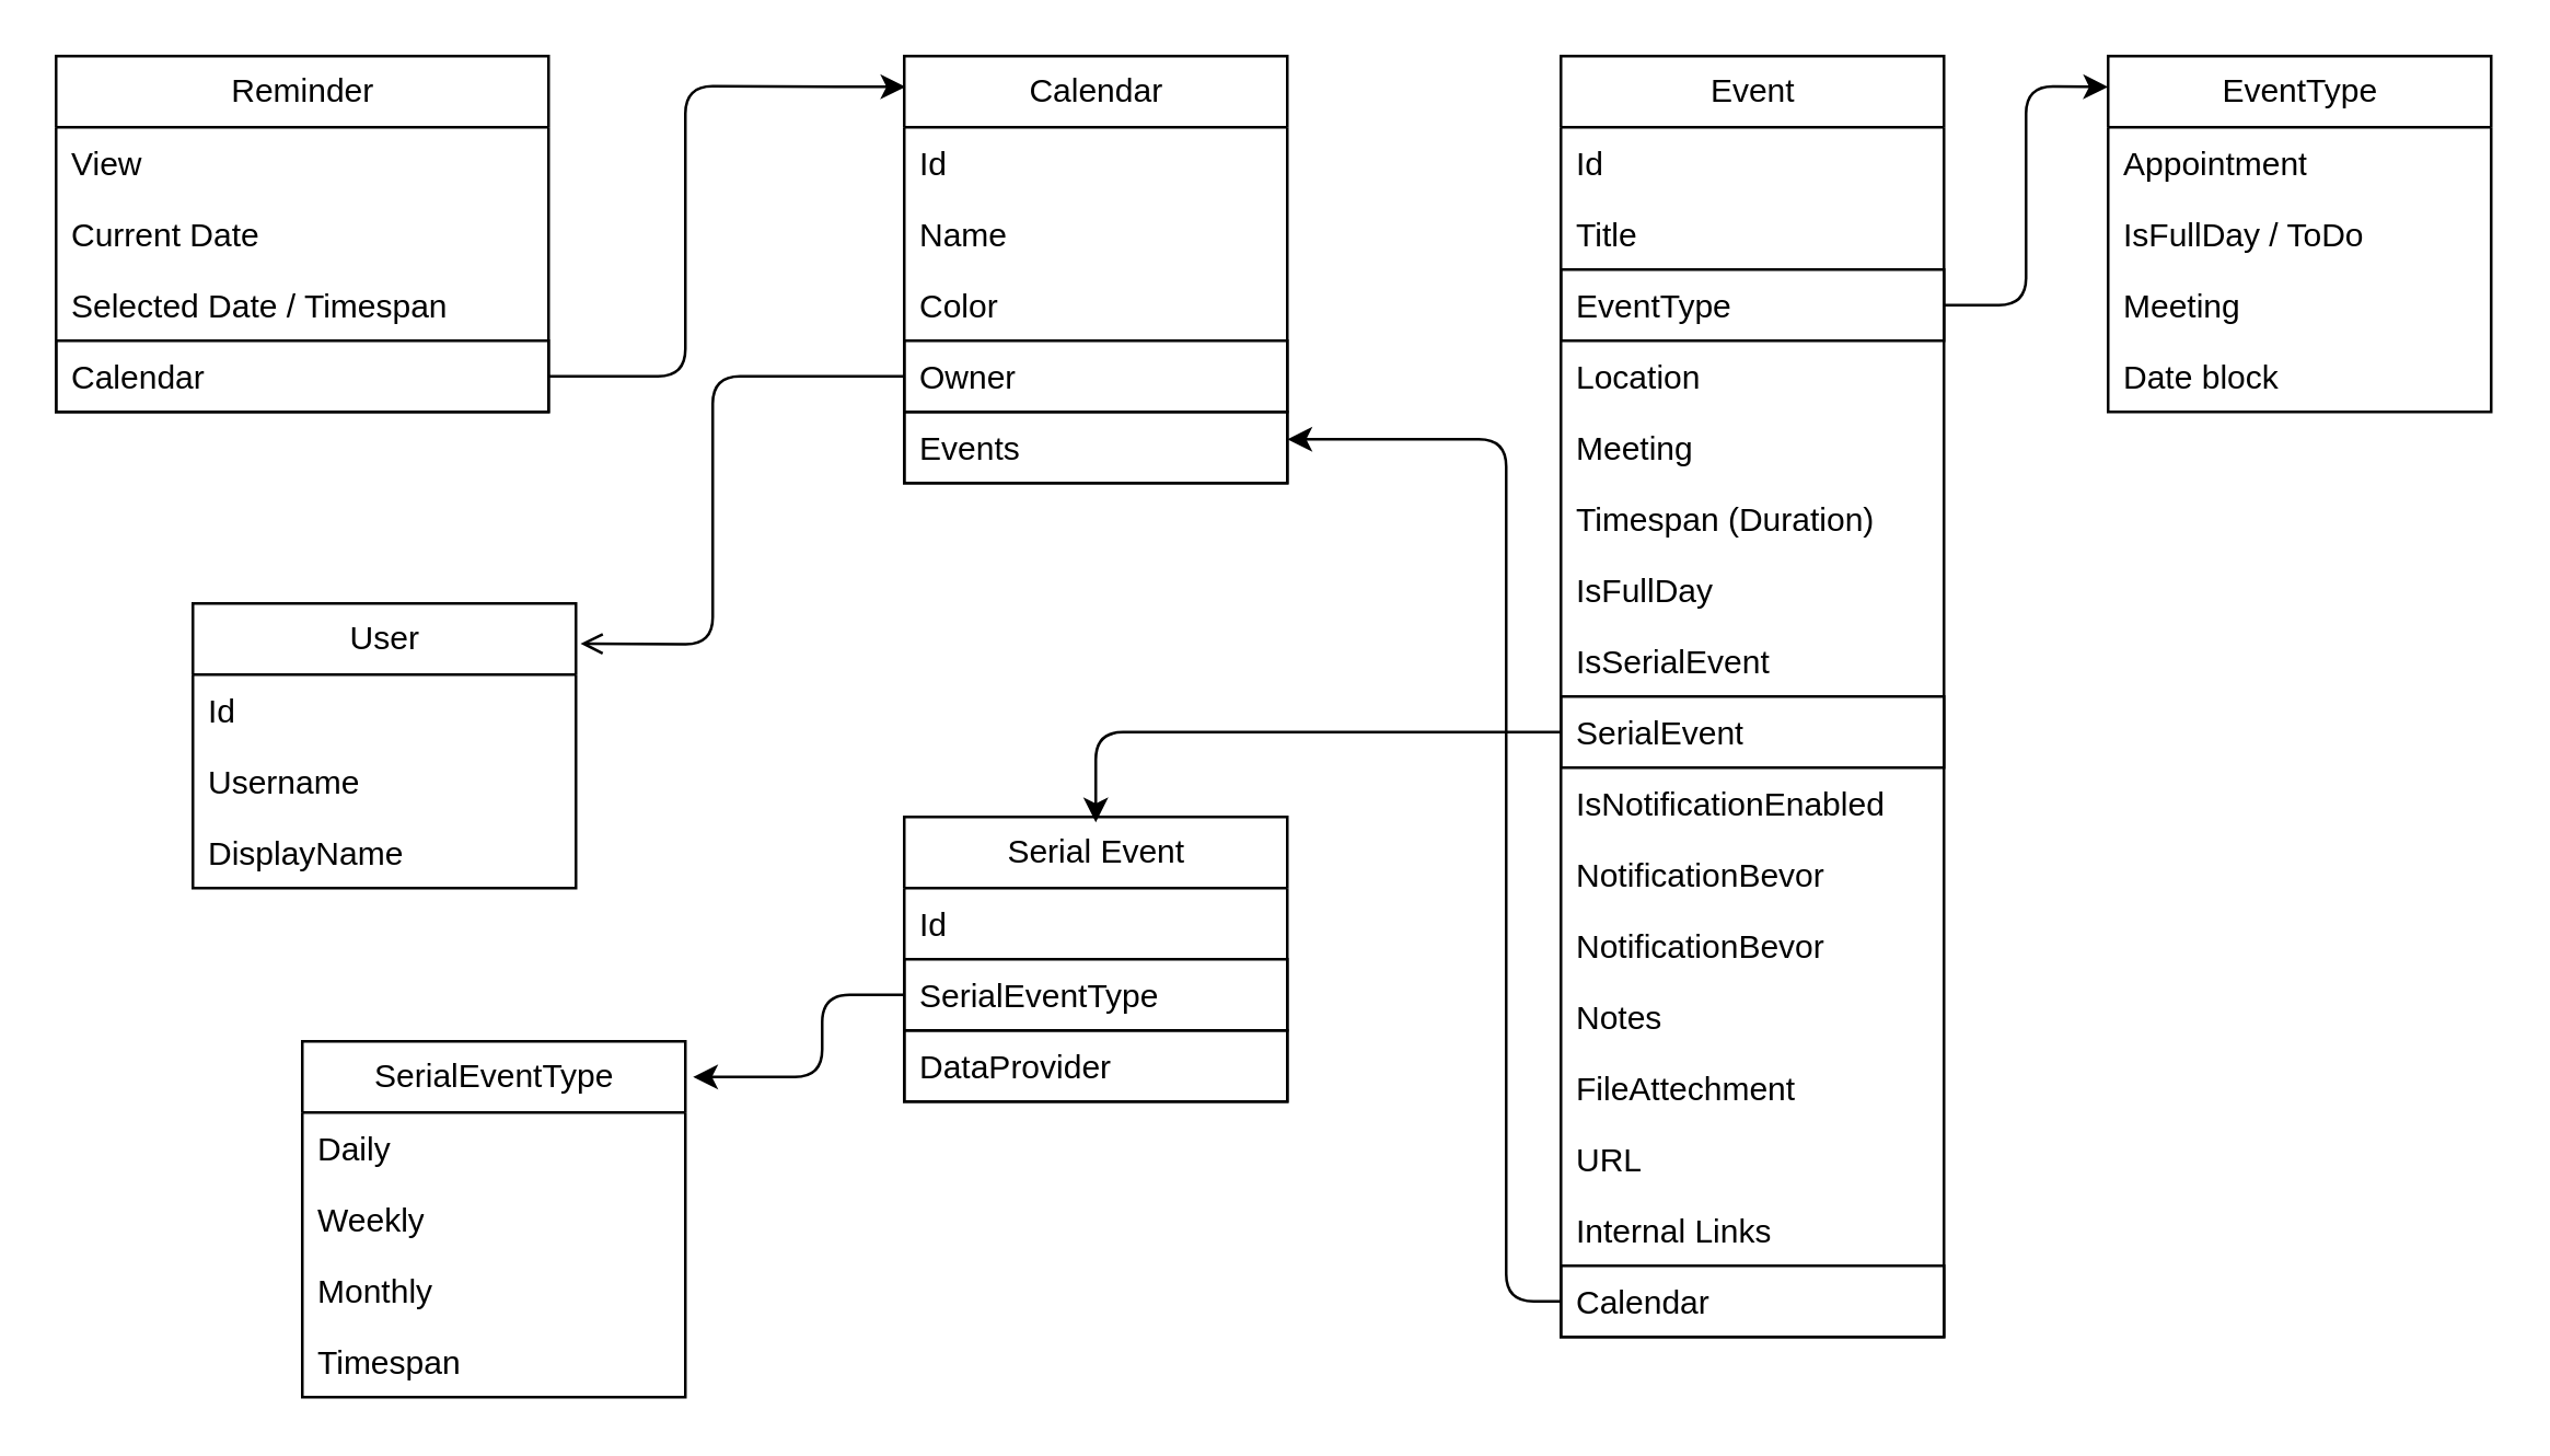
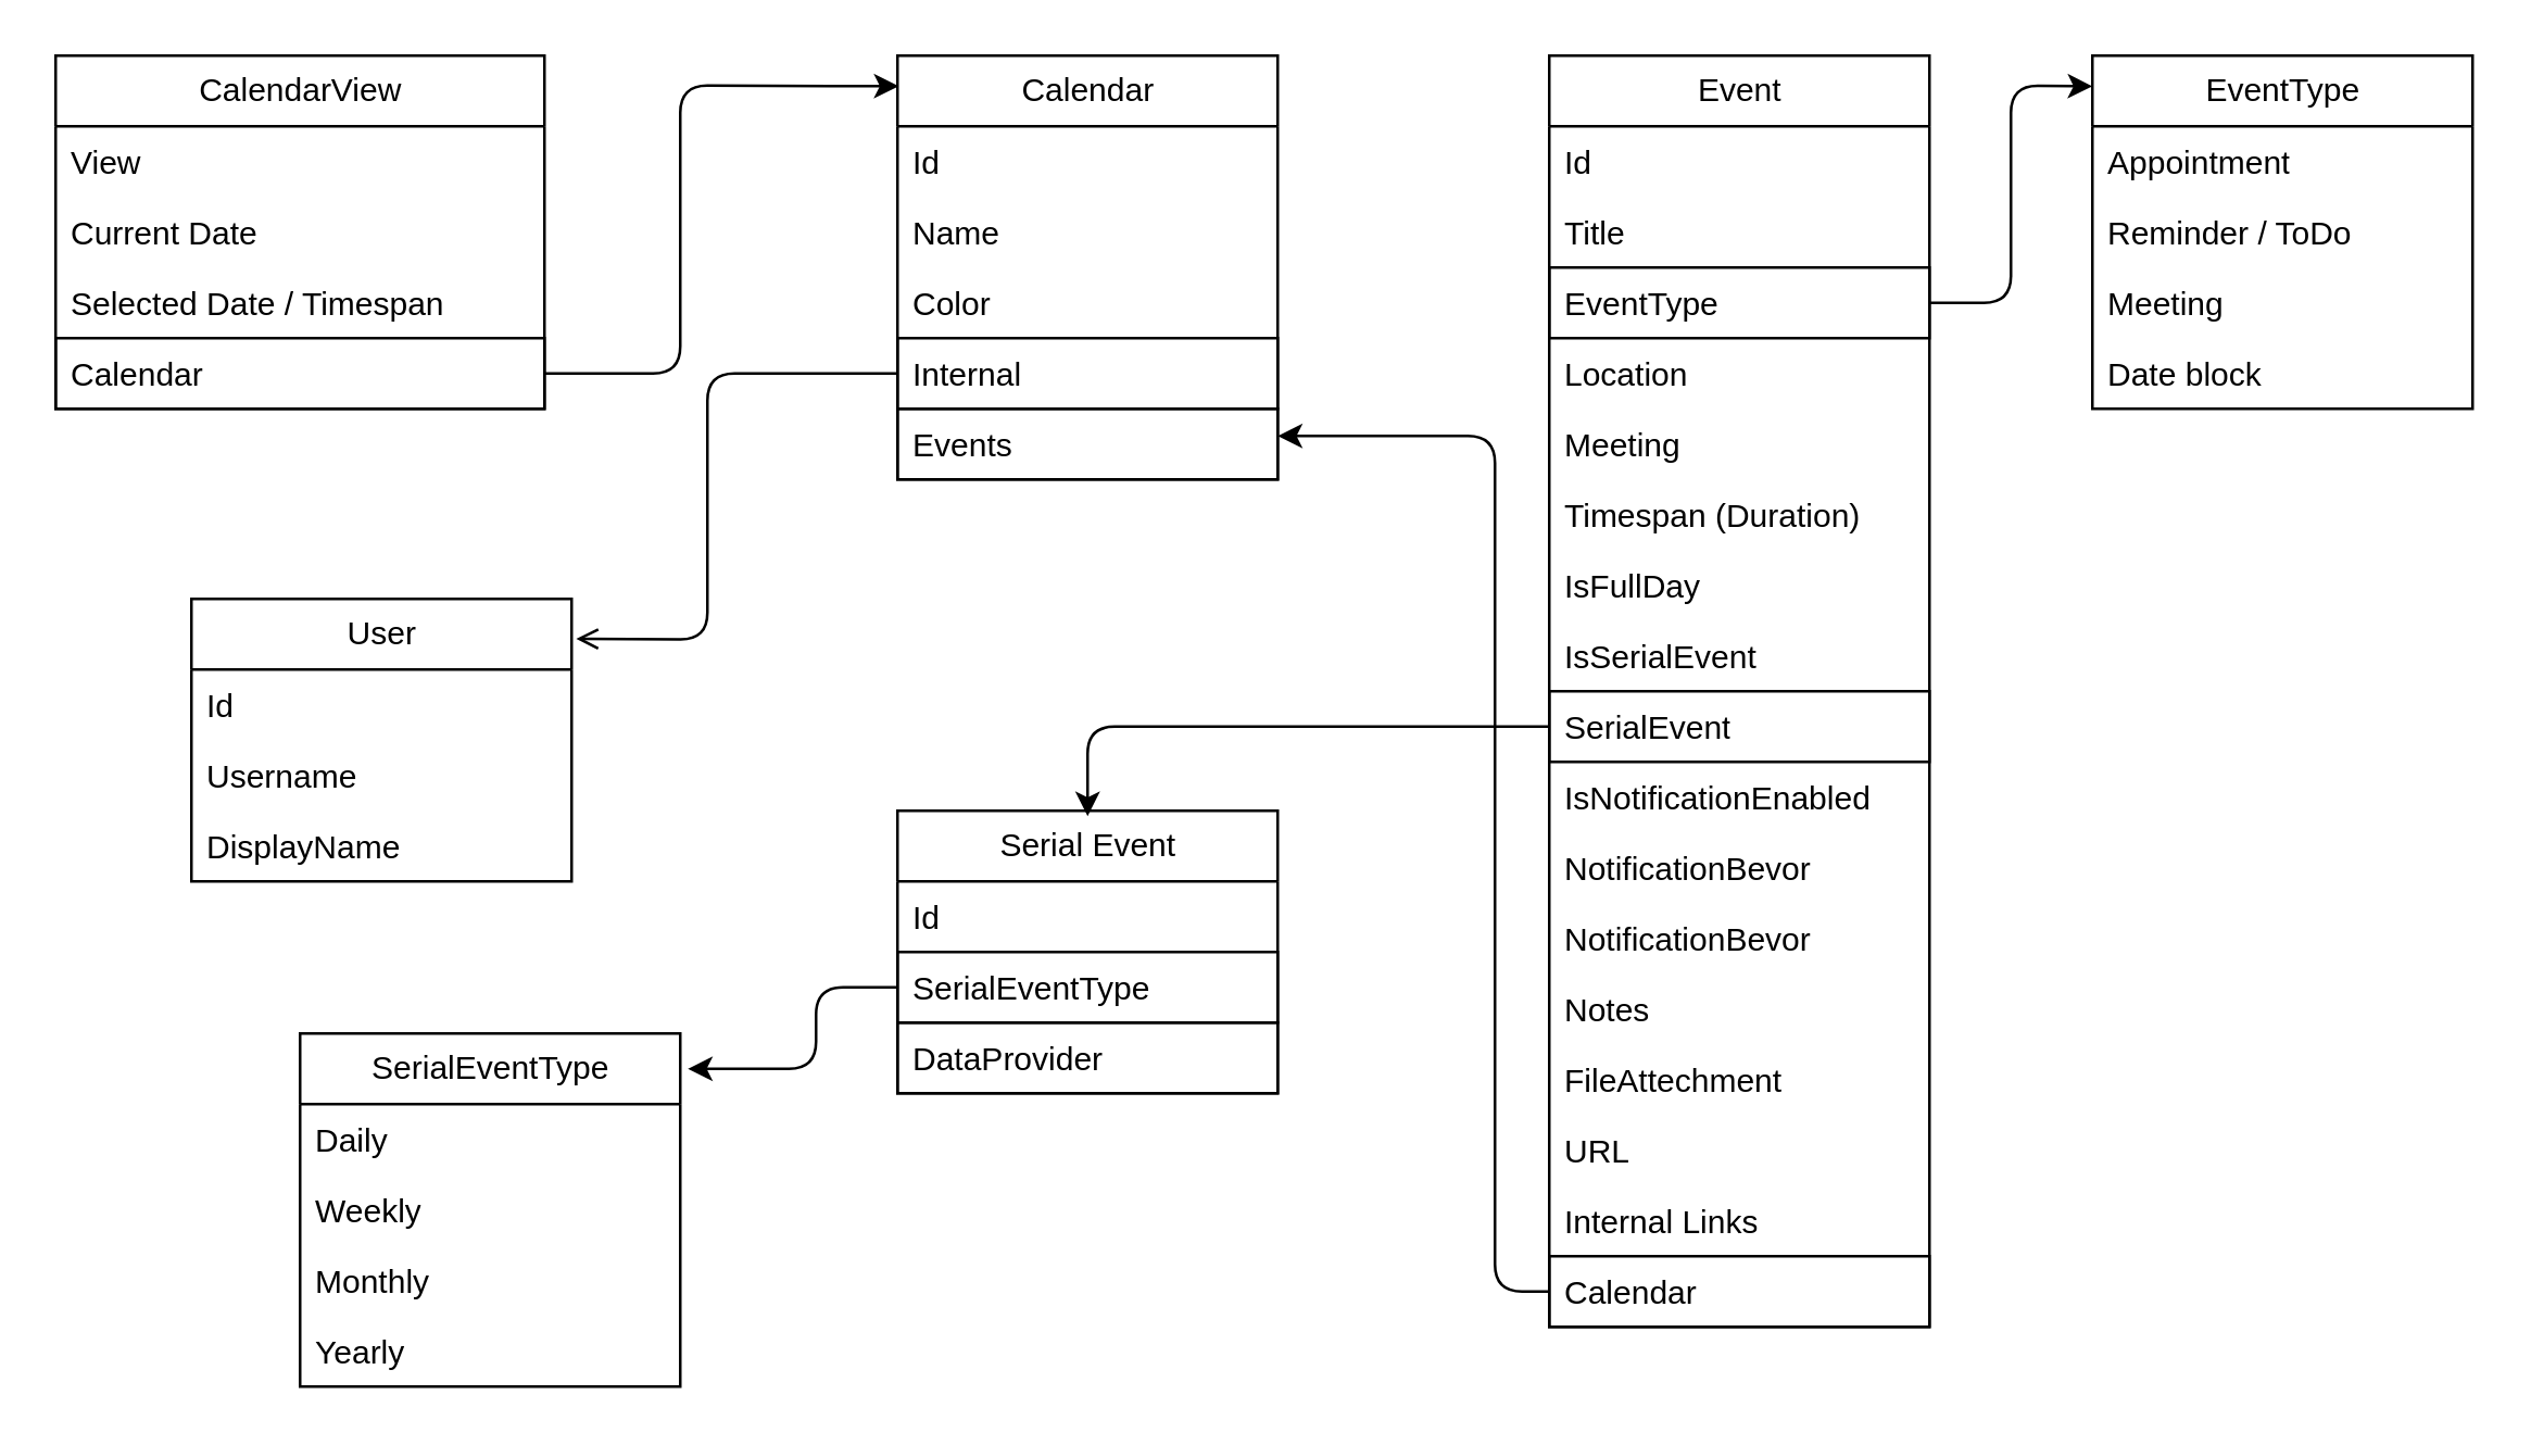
- <mxCell id="2" value="Reminder" style="swimlane;fontStyle=0;childLayout=stackLayout;horizontal=1;startSize=26;fillColor=none;horizontalStack=0;resizeParent=1;resizeParentMax=0;resizeLast=0;collapsible=1;marginBottom=0;html=1;" parent="1" vertex="1"><mxGeometry x="20" y="20" width="180" height="130" as="geometry" /></mxCell>
+ <mxCell id="2" value="CalendarView" style="swimlane;fontStyle=0;childLayout=stackLayout;horizontal=1;startSize=26;fillColor=none;horizontalStack=0;resizeParent=1;resizeParentMax=0;resizeLast=0;collapsible=1;marginBottom=0;html=1;" parent="1" vertex="1"><mxGeometry x="20" y="20" width="180" height="130" as="geometry" /></mxCell>
- <mxCell id="45" value="IsFullDay / ToDo" style="text;strokeColor=none;fillColor=none;align=left;verticalAlign=top;spacingLeft=4;spacingRight=4;overflow=hidden;rotatable=0;points=[[0,0.5],[1,0.5]];portConstraint=eastwest;whiteSpace=wrap;html=1;" vertex="1" parent="43"><mxGeometry y="52" width="140" height="26" as="geometry" /></mxCell>
+ <mxCell id="45" value="Reminder / ToDo" style="text;strokeColor=none;fillColor=none;align=left;verticalAlign=top;spacingLeft=4;spacingRight=4;overflow=hidden;rotatable=0;points=[[0,0.5],[1,0.5]];portConstraint=eastwest;whiteSpace=wrap;html=1;" vertex="1" parent="43"><mxGeometry y="52" width="140" height="26" as="geometry" /></mxCell>
- <mxCell id="11" value="Owner" style="text;strokeColor=default;fillColor=none;align=left;verticalAlign=top;spacingLeft=4;spacingRight=4;overflow=hidden;rotatable=0;points=[[0,0.5],[1,0.5]];portConstraint=eastwest;whiteSpace=wrap;html=1;" parent="7" vertex="1"><mxGeometry y="104" width="140" height="26" as="geometry" /></mxCell>
+ <mxCell id="11" value="Internal" style="text;strokeColor=default;fillColor=none;align=left;verticalAlign=top;spacingLeft=4;spacingRight=4;overflow=hidden;rotatable=0;points=[[0,0.5],[1,0.5]];portConstraint=eastwest;whiteSpace=wrap;html=1;" parent="7" vertex="1"><mxGeometry y="104" width="140" height="26" as="geometry" /></mxCell>
- <mxCell id="53" value="Timespan" style="text;strokeColor=none;fillColor=none;align=left;verticalAlign=top;spacingLeft=4;spacingRight=4;overflow=hidden;rotatable=0;points=[[0,0.5],[1,0.5]];portConstraint=eastwest;whiteSpace=wrap;html=1;" vertex="1" parent="49"><mxGeometry y="104" width="140" height="26" as="geometry" /></mxCell>
+ <mxCell id="53" value="Yearly" style="text;strokeColor=none;fillColor=none;align=left;verticalAlign=top;spacingLeft=4;spacingRight=4;overflow=hidden;rotatable=0;points=[[0,0.5],[1,0.5]];portConstraint=eastwest;whiteSpace=wrap;html=1;" vertex="1" parent="49"><mxGeometry y="104" width="140" height="26" as="geometry" /></mxCell>
